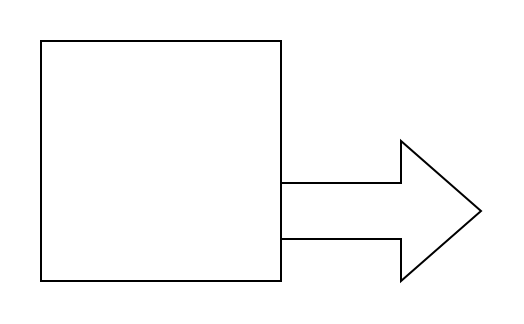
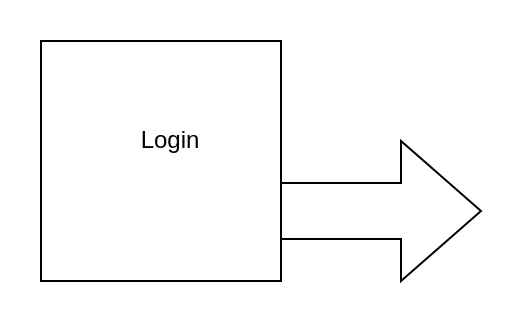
+ <mxCell id="3" value="Login" style="text;html=1;strokeColor=none;fillColor=none;align=center;verticalAlign=middle;whiteSpace=wrap;rounded=0;" vertex="1" parent="1"><mxGeometry x="50" y="60" width="70" height="20" as="geometry" /></mxCell>
